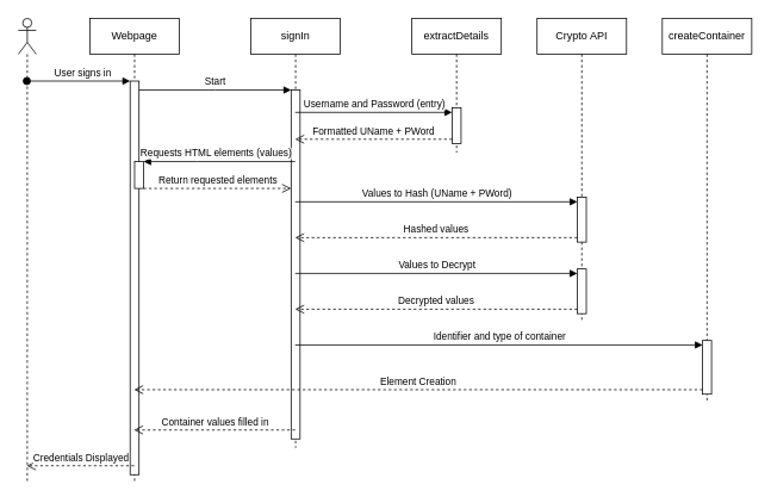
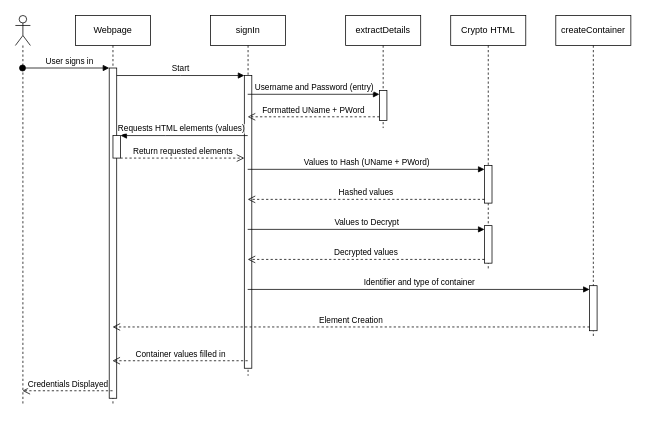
- <mxCell id="16" value="Crypto API" style="shape=umlLifeline;perimeter=lifelinePerimeter;whiteSpace=wrap;html=1;container=1;dropTarget=0;collapsible=0;recursiveResize=0;outlineConnect=0;portConstraint=eastwest;newEdgeStyle={&quot;curved&quot;:0,&quot;rounded&quot;:0};" vertex="1" parent="1"><mxGeometry x="600" y="20" width="100" height="340" as="geometry" /></mxCell>
+ <mxCell id="16" value="Crypto HTML" style="shape=umlLifeline;perimeter=lifelinePerimeter;whiteSpace=wrap;html=1;container=1;dropTarget=0;collapsible=0;recursiveResize=0;outlineConnect=0;portConstraint=eastwest;newEdgeStyle={&quot;curved&quot;:0,&quot;rounded&quot;:0};" vertex="1" parent="1"><mxGeometry x="600" y="20" width="100" height="340" as="geometry" /></mxCell>
